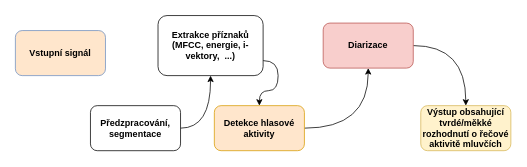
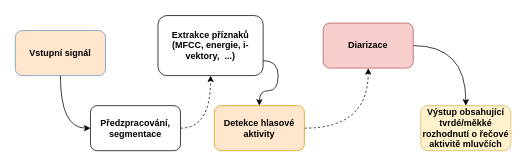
+ <mxCell id="8" style="edgeStyle=orthogonalEdgeStyle;curved=1;jumpStyle=none;orthogonalLoop=1;jettySize=auto;html=1;strokeColor=#000000;exitX=0.5;exitY=1;exitDx=0;exitDy=0;entryX=0;entryY=0.5;entryDx=0;entryDy=0;" edge="1" parent="1" source="9" target="3"><mxGeometry relative="1" as="geometry" /></mxCell>
- <mxCell id="2" style="edgeStyle=orthogonalEdgeStyle;curved=1;jumpStyle=none;orthogonalLoop=1;jettySize=auto;html=1;strokeColor=#000000;fontStyle=1;entryX=0.5;entryY=1;entryDx=0;entryDy=0;exitX=1;exitY=0.5;exitDx=0;exitDy=0;" edge="1" parent="1" source="3" target="5"><mxGeometry relative="1" as="geometry"><mxPoint x="420" y="350" as="targetPoint" /></mxGeometry></mxCell>
+ <mxCell id="2" style="edgeStyle=orthogonalEdgeStyle;curved=1;jumpStyle=none;orthogonalLoop=1;jettySize=auto;html=1;strokeColor=#000000;fontStyle=1;entryX=0.5;entryY=1;entryDx=0;entryDy=0;exitX=1;exitY=0.5;exitDx=0;exitDy=0;dashed=1;" edge="1" parent="1" source="3" target="5"><mxGeometry relative="1" as="geometry"><mxPoint x="420" y="350" as="targetPoint" /></mxGeometry></mxCell>
- <mxCell id="6" value="" style="edgeStyle=orthogonalEdgeStyle;orthogonalLoop=1;jettySize=auto;html=1;curved=1;exitX=1;exitY=0.5;exitDx=0;exitDy=0;entryX=0.5;entryY=1;entryDx=0;entryDy=0;" edge="1" parent="1" source="7" target="12"><mxGeometry relative="1" as="geometry"><mxPoint x="450" y="170" as="targetPoint" /></mxGeometry></mxCell>
+ <mxCell id="6" value="" style="edgeStyle=orthogonalEdgeStyle;orthogonalLoop=1;jettySize=auto;html=1;curved=1;exitX=1;exitY=0.5;exitDx=0;exitDy=0;entryX=0.5;entryY=1;entryDx=0;entryDy=0;dashed=1;" edge="1" parent="1" source="7" target="12"><mxGeometry relative="1" as="geometry"><mxPoint x="450" y="170" as="targetPoint" /></mxGeometry></mxCell>
